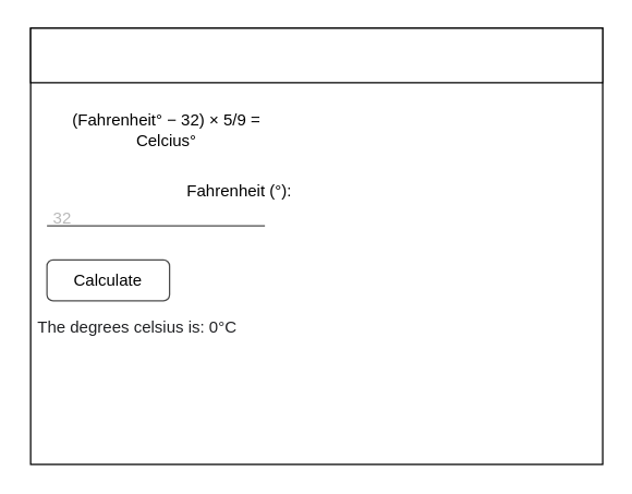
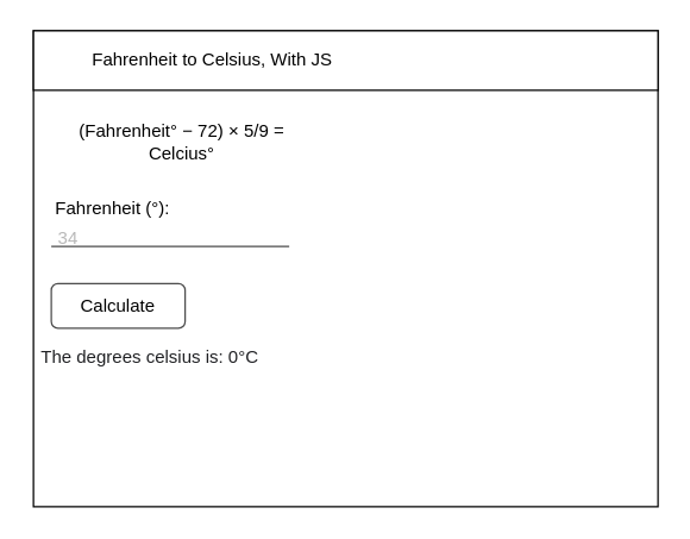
+ <mxCell id="4" value="Fahrenheit to Celsius, With JS" style="text;html=1;align=center;verticalAlign=middle;resizable=0;points=[];autosize=1;strokeColor=none;fillColor=none;" vertex="1" parent="1"><mxGeometry x="52" y="30" width="180" height="20" as="geometry" /></mxCell>
- <mxCell id="5" value="(Fahrenheit° − 32) × 5/9 = Celcius°" style="text;html=1;strokeColor=none;fillColor=none;align=center;verticalAlign=middle;whiteSpace=wrap;rounded=0;" vertex="1" parent="1"><mxGeometry x="42" y="80" width="160" height="30" as="geometry" /></mxCell>
+ <mxCell id="5" value="(Fahrenheit° − 72) × 5/9 = Celcius°" style="text;html=1;strokeColor=none;fillColor=none;align=center;verticalAlign=middle;whiteSpace=wrap;rounded=0;" vertex="1" parent="1"><mxGeometry x="42" y="80" width="160" height="30" as="geometry" /></mxCell>
- <mxCell id="6" value="&lt;span&gt;Fahrenheit (°):&lt;/span&gt;" style="text;html=1;align=center;verticalAlign=middle;resizable=0;points=[];autosize=1;strokeColor=none;fillColor=none;" vertex="1" parent="1"><mxGeometry x="130" y="130" width="90" height="20" as="geometry" /></mxCell>
+ <mxCell id="6" value="&lt;span&gt;Fahrenheit (°):&lt;/span&gt;" style="text;html=1;align=center;verticalAlign=middle;resizable=0;points=[];autosize=1;strokeColor=none;fillColor=none;" vertex="1" parent="1"><mxGeometry x="30" y="130" width="90" height="20" as="geometry" /></mxCell>
- <mxCell id="8" value="&lt;font color=&quot;#b8b8b8&quot;&gt;32&lt;/font&gt;" style="text;html=1;align=center;verticalAlign=middle;resizable=0;points=[];autosize=1;strokeColor=none;fillColor=none;" vertex="1" parent="1"><mxGeometry x="30" y="150" width="30" height="20" as="geometry" /></mxCell>
+ <mxCell id="8" value="&lt;font color=&quot;#b8b8b8&quot;&gt;34&lt;/font&gt;" style="text;html=1;align=center;verticalAlign=middle;resizable=0;points=[];autosize=1;strokeColor=none;fillColor=none;" vertex="1" parent="1"><mxGeometry x="30" y="150" width="30" height="20" as="geometry" /></mxCell>
